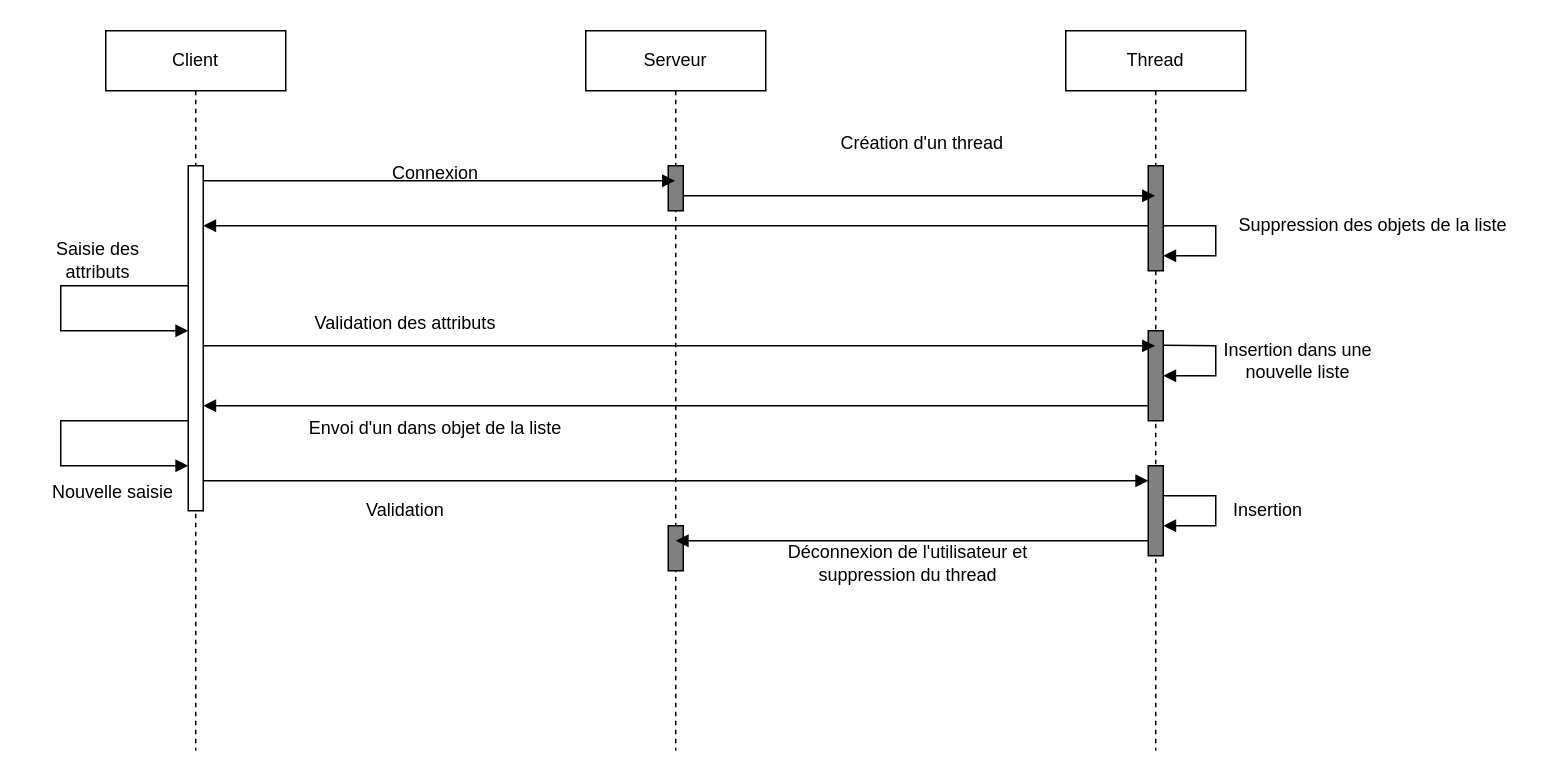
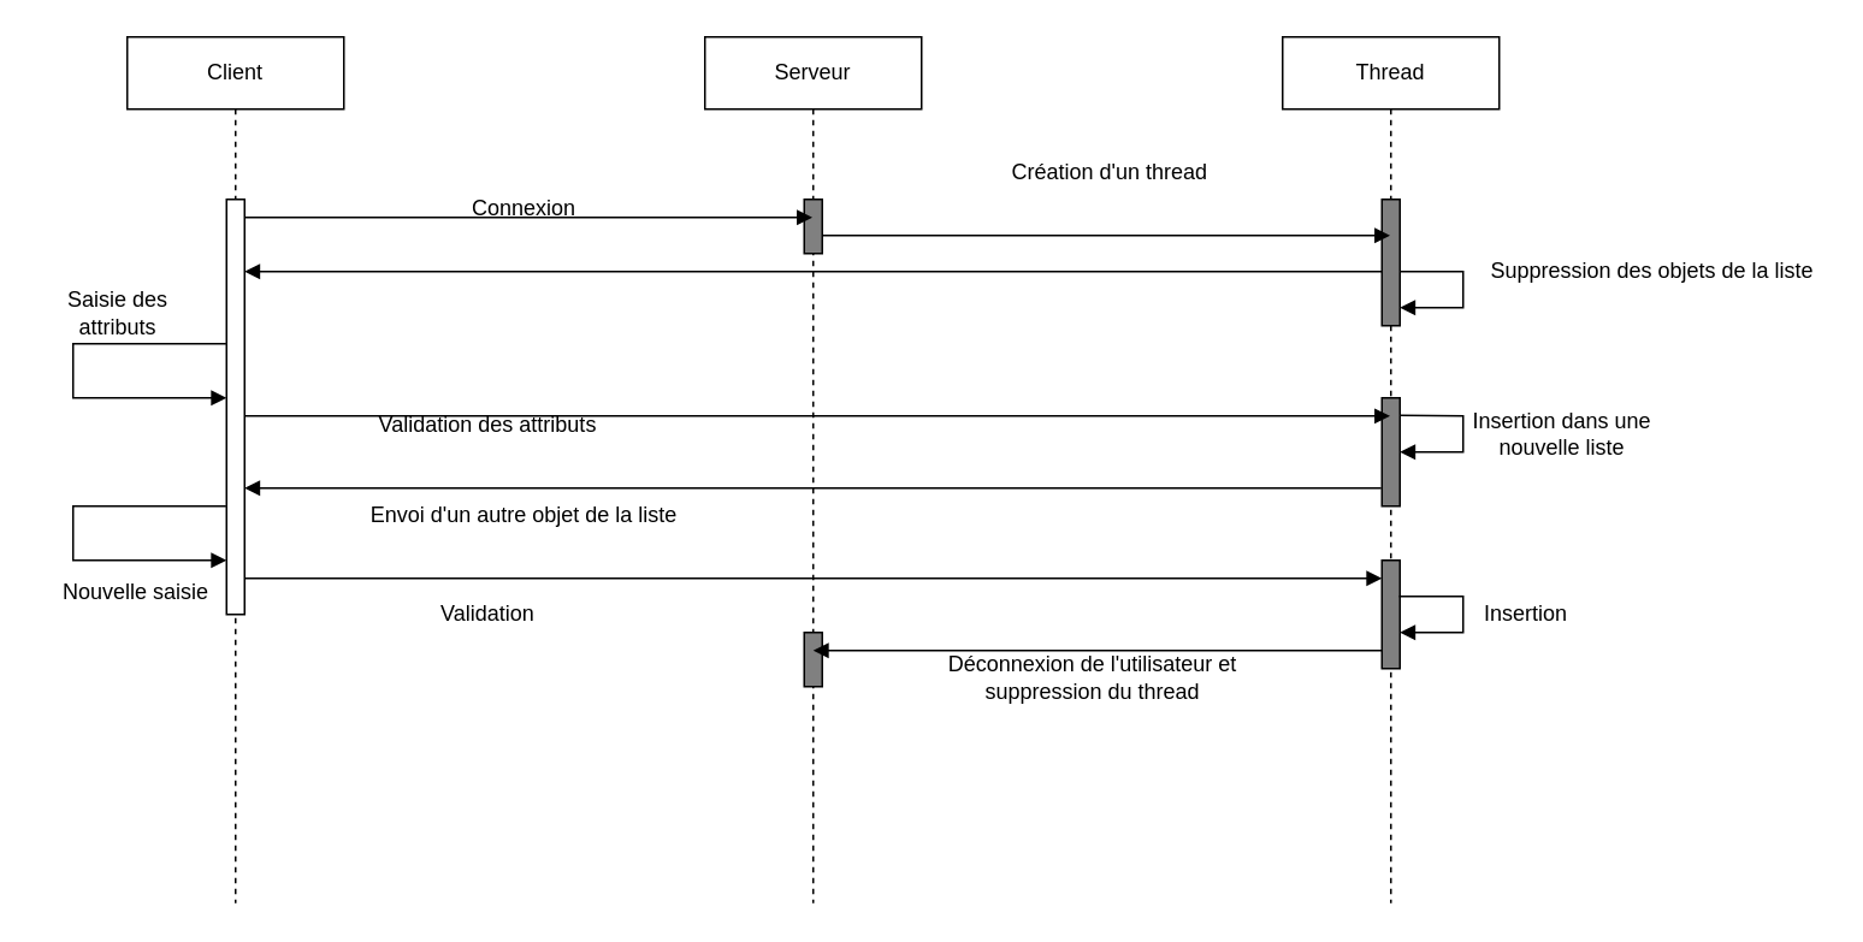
- <mxCell id="25" value="Validation des attributs" style="text;html=1;strokeColor=none;fillColor=none;align=center;verticalAlign=middle;whiteSpace=wrap;rounded=0;" vertex="1" parent="1"><mxGeometry x="200" y="200" width="140" height="30" as="geometry" /></mxCell>
+ <mxCell id="25" value="Validation des attributs" style="text;html=1;strokeColor=none;fillColor=none;align=center;verticalAlign=middle;whiteSpace=wrap;rounded=0;" vertex="1" parent="1"><mxGeometry x="200" y="220" width="140" height="30" as="geometry" /></mxCell>
- <mxCell id="26" value="Envoi d'un dans objet de la liste" style="text;html=1;strokeColor=none;fillColor=none;align=center;verticalAlign=middle;whiteSpace=wrap;rounded=0;" vertex="1" parent="1"><mxGeometry x="195" y="270" width="190" height="30" as="geometry" /></mxCell>
+ <mxCell id="26" value="Envoi d'un autre objet de la liste" style="text;html=1;strokeColor=none;fillColor=none;align=center;verticalAlign=middle;whiteSpace=wrap;rounded=0;" vertex="1" parent="1"><mxGeometry x="195" y="270" width="190" height="30" as="geometry" /></mxCell>
